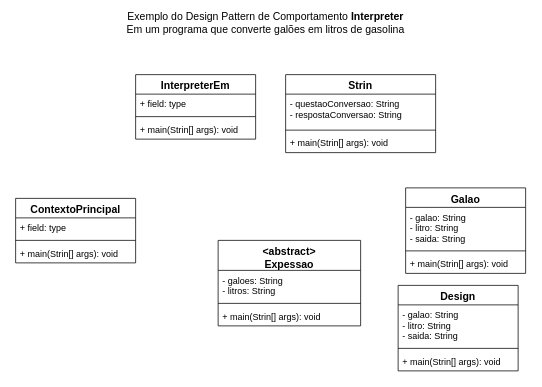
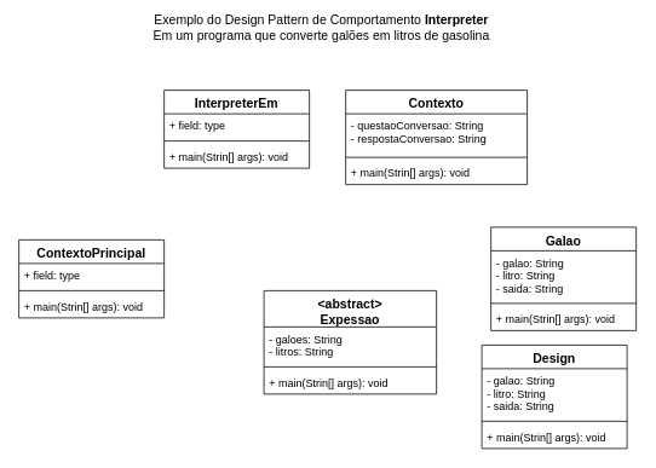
- <mxCell id="7" value="Strin" style="swimlane;fontStyle=1;align=center;verticalAlign=top;childLayout=stackLayout;horizontal=1;startSize=26;horizontalStack=0;resizeParent=1;resizeParentMax=0;resizeLast=0;collapsible=1;marginBottom=0;fontSize=14;" vertex="1" parent="1"><mxGeometry x="380" y="99" width="200" height="104" as="geometry" /></mxCell>
+ <mxCell id="7" value="Contexto" style="swimlane;fontStyle=1;align=center;verticalAlign=top;childLayout=stackLayout;horizontal=1;startSize=26;horizontalStack=0;resizeParent=1;resizeParentMax=0;resizeLast=0;collapsible=1;marginBottom=0;fontSize=14;" vertex="1" parent="1"><mxGeometry x="380" y="99" width="200" height="104" as="geometry" /></mxCell>
